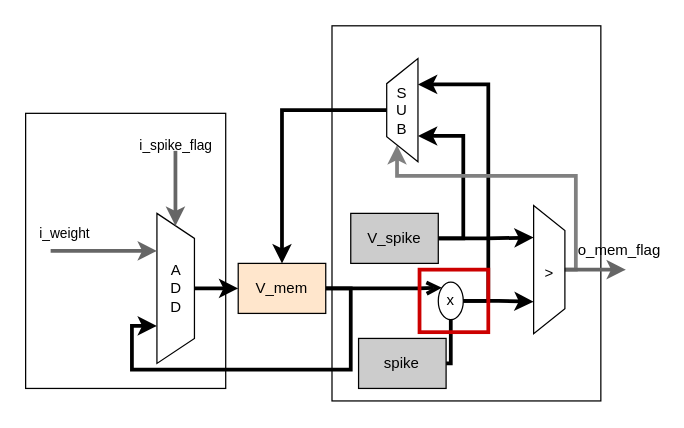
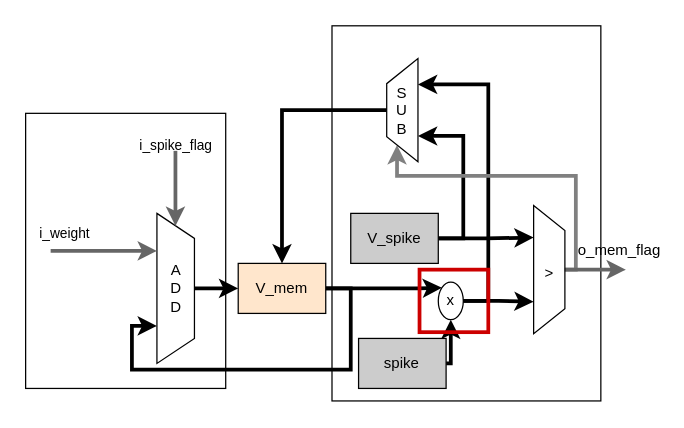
- <mxCell id="11" style="edgeStyle=orthogonalEdgeStyle;rounded=0;orthogonalLoop=1;jettySize=auto;html=1;exitX=1;exitY=0.5;exitDx=0;exitDy=0;entryX=0;entryY=0;entryDx=0;entryDy=0;strokeColor=#000000;strokeWidth=3;endArrow=open;" edge="1" parent="1" source="12" target="9"><mxGeometry relative="1" as="geometry"><Array as="points"><mxPoint x="334" y="230" /></Array></mxGeometry></mxCell>
+ <mxCell id="11" style="edgeStyle=orthogonalEdgeStyle;rounded=0;orthogonalLoop=1;jettySize=auto;html=1;exitX=1;exitY=0.5;exitDx=0;exitDy=0;entryX=0;entryY=0;entryDx=0;entryDy=0;strokeColor=#000000;strokeWidth=3;" edge="1" parent="1" source="12" target="9"><mxGeometry relative="1" as="geometry"><Array as="points"><mxPoint x="334" y="230" /></Array></mxGeometry></mxCell>
- <mxCell id="17" style="edgeStyle=orthogonalEdgeStyle;rounded=0;orthogonalLoop=1;jettySize=auto;html=1;exitX=1;exitY=0.5;exitDx=0;exitDy=0;entryX=0.5;entryY=1;entryDx=0;entryDy=0;strokeColor=#000000;strokeWidth=3;endArrow=none;" edge="1" parent="1" source="18" target="9"><mxGeometry relative="1" as="geometry" /></mxCell>
+ <mxCell id="17" style="edgeStyle=orthogonalEdgeStyle;rounded=0;orthogonalLoop=1;jettySize=auto;html=1;exitX=1;exitY=0.5;exitDx=0;exitDy=0;entryX=0.5;entryY=1;entryDx=0;entryDy=0;strokeColor=#000000;strokeWidth=3;" edge="1" parent="1" source="18" target="9"><mxGeometry relative="1" as="geometry" /></mxCell>
